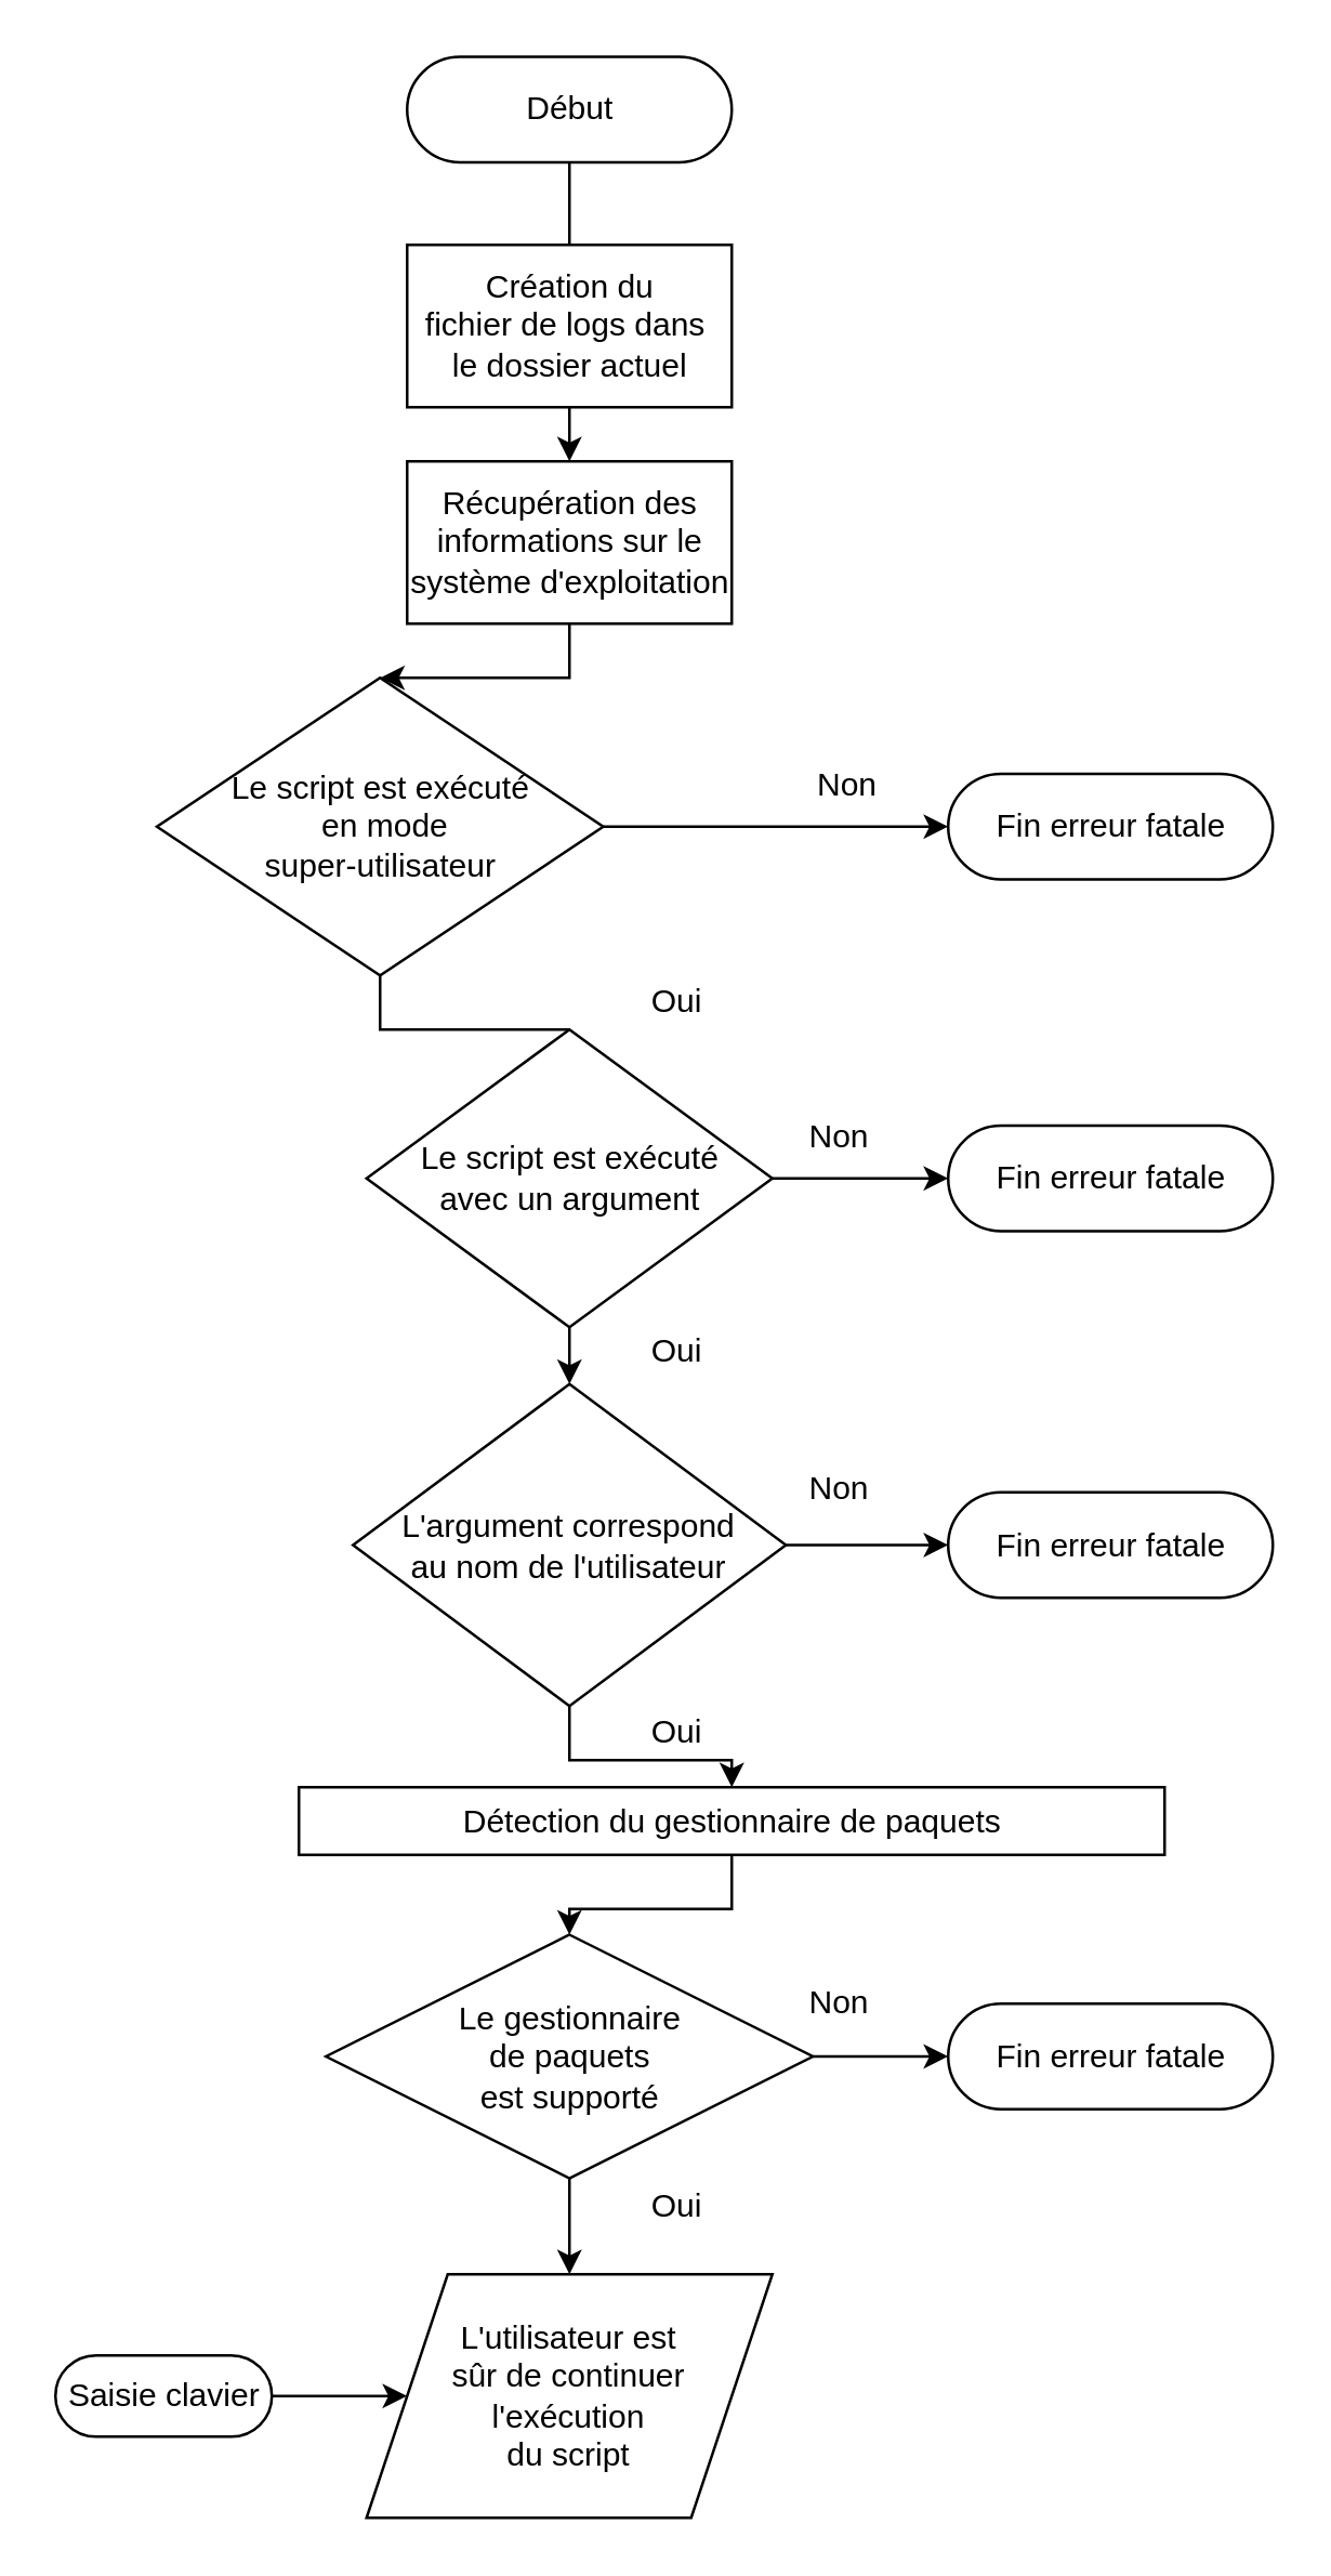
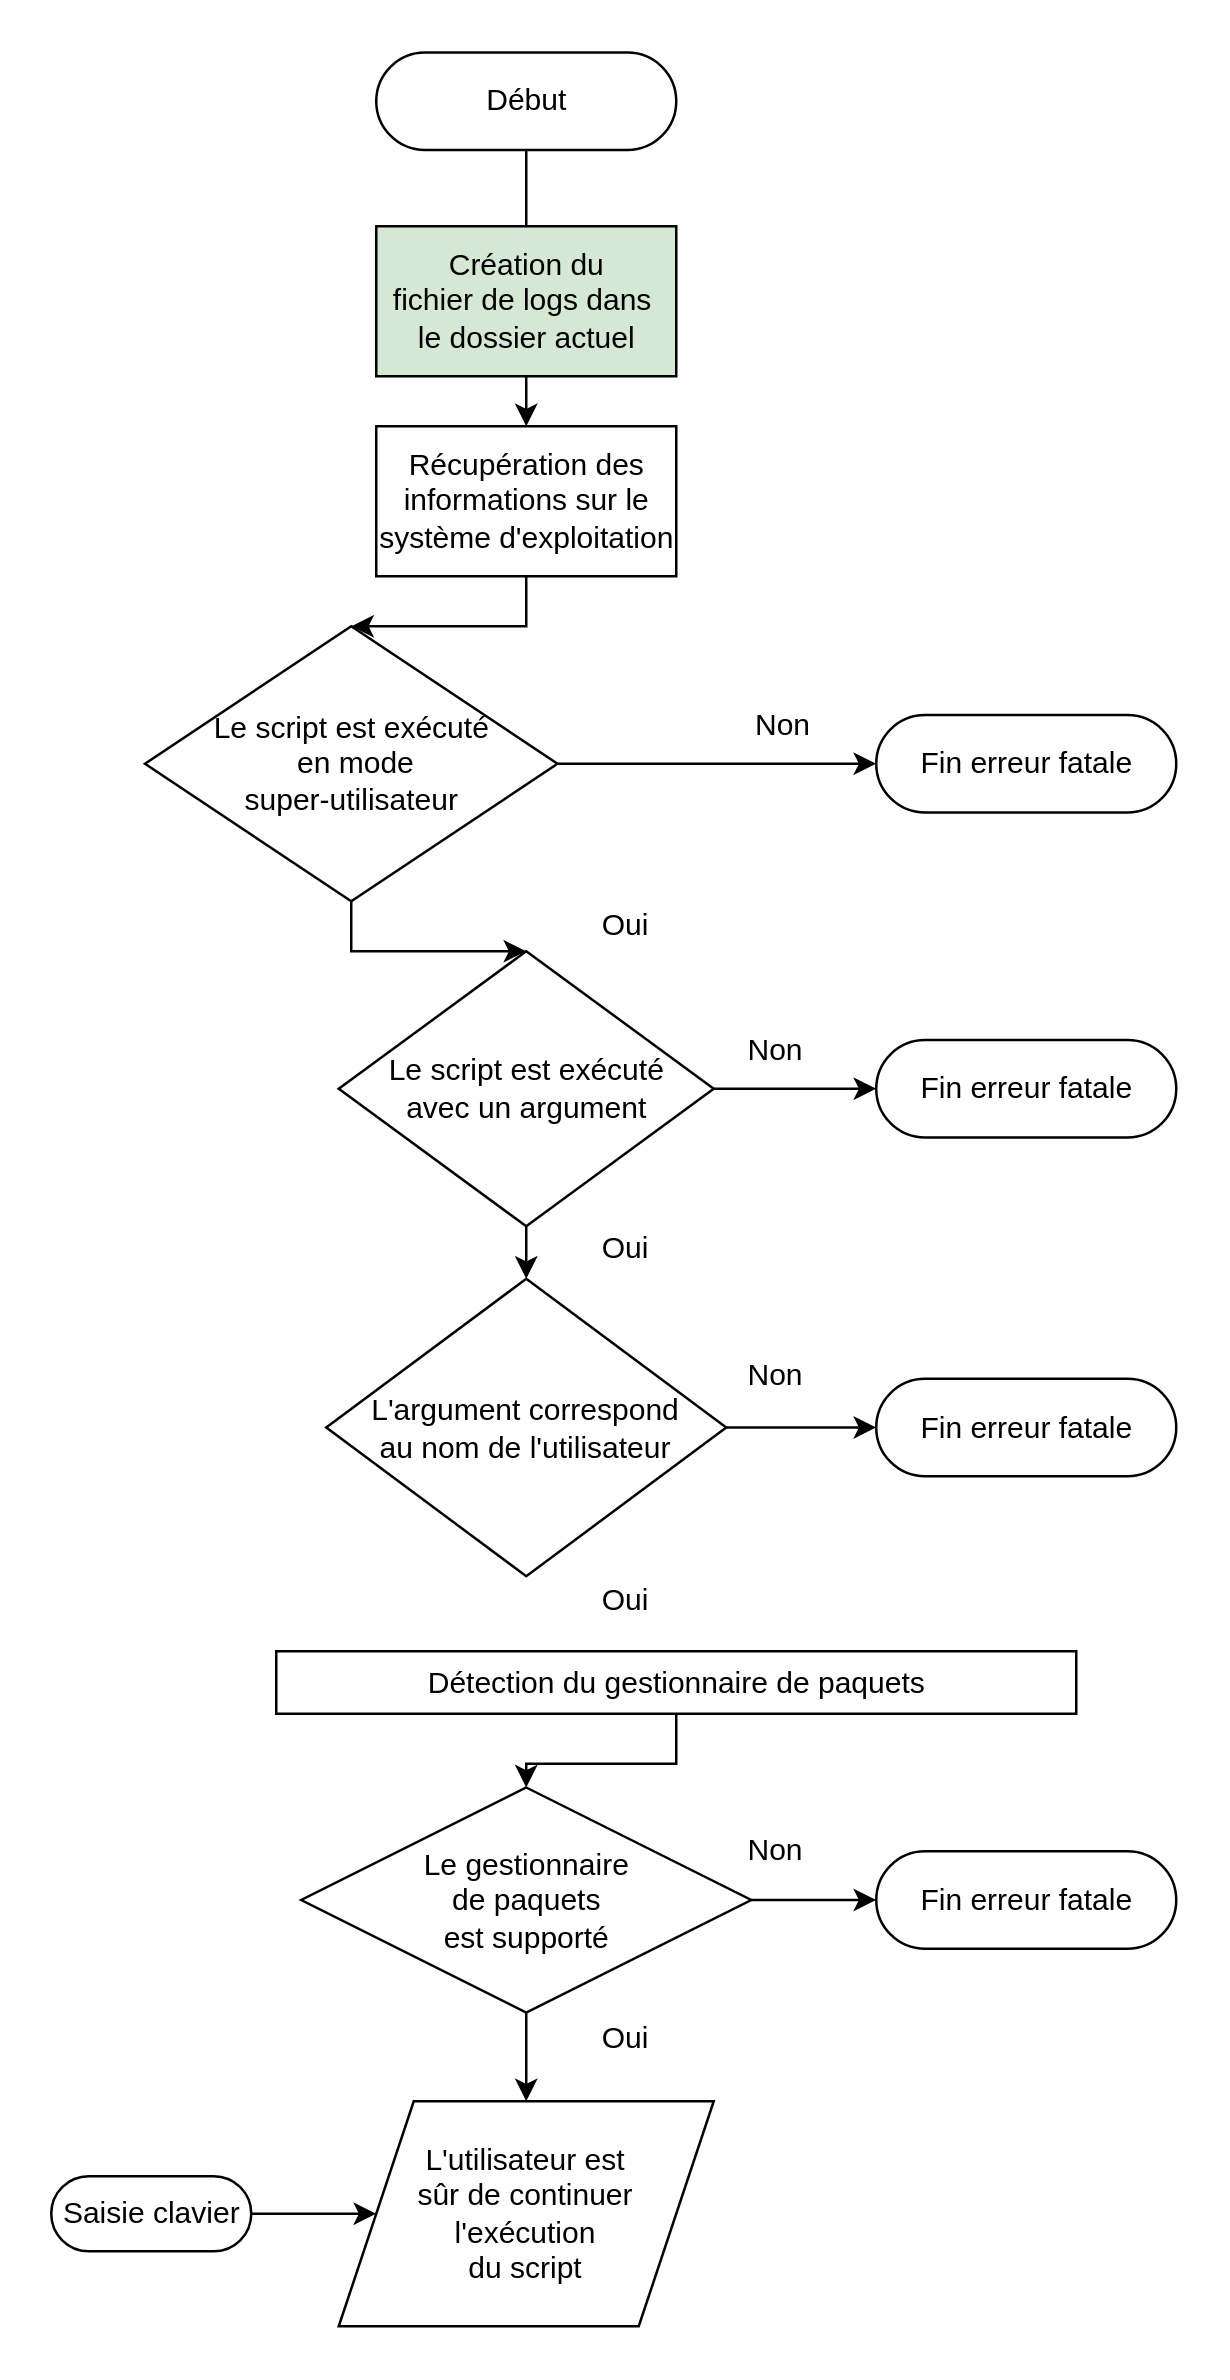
- <mxCell id="6" value="Création du &lt;br&gt;fichier de logs dans&amp;nbsp;&lt;br&gt;le dossier actuel" style="html=1;dashed=0;whitespace=wrap;" parent="1" vertex="1"><mxGeometry x="150" y="90" width="120" height="60" as="geometry" /></mxCell>
+ <mxCell id="6" value="Création du &lt;br&gt;fichier de logs dans&amp;nbsp;&lt;br&gt;le dossier actuel" style="html=1;dashed=0;whitespace=wrap;fillColor=#d5e8d4;" parent="1" vertex="1"><mxGeometry x="150" y="90" width="120" height="60" as="geometry" /></mxCell>
- <mxCell id="9" style="edgeStyle=orthogonalEdgeStyle;rounded=0;orthogonalLoop=1;jettySize=auto;html=1;exitX=0.5;exitY=1;exitDx=0;exitDy=0;entryX=0.5;entryY=0;entryDx=0;entryDy=0;endArrow=none;" parent="1" source="11" target="16" edge="1"><mxGeometry relative="1" as="geometry" /></mxCell>
+ <mxCell id="9" style="edgeStyle=orthogonalEdgeStyle;rounded=0;orthogonalLoop=1;jettySize=auto;html=1;exitX=0.5;exitY=1;exitDx=0;exitDy=0;entryX=0.5;entryY=0;entryDx=0;entryDy=0;" parent="1" source="11" target="16" edge="1"><mxGeometry relative="1" as="geometry" /></mxCell>
- <mxCell id="19" style="edgeStyle=orthogonalEdgeStyle;rounded=0;orthogonalLoop=1;jettySize=auto;html=1;exitX=0.5;exitY=1;exitDx=0;exitDy=0;" parent="1" source="21" target="25" edge="1"><mxGeometry relative="1" as="geometry" /></mxCell>
